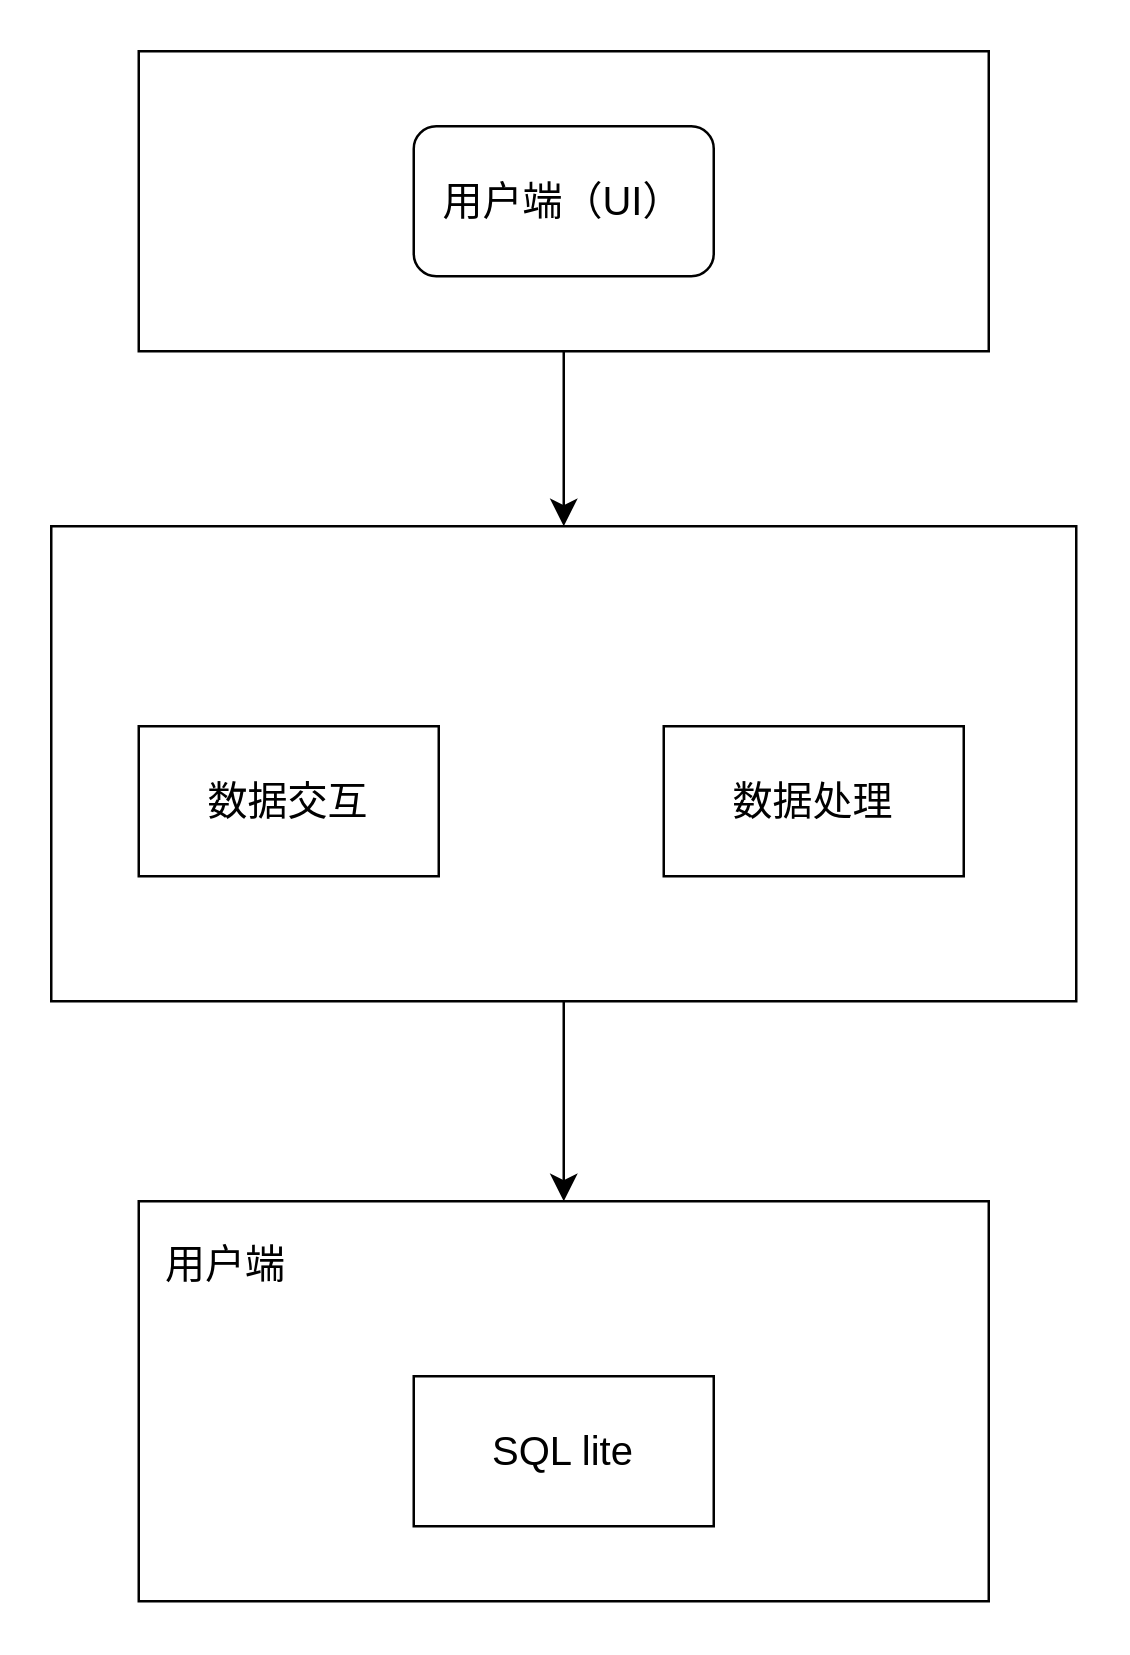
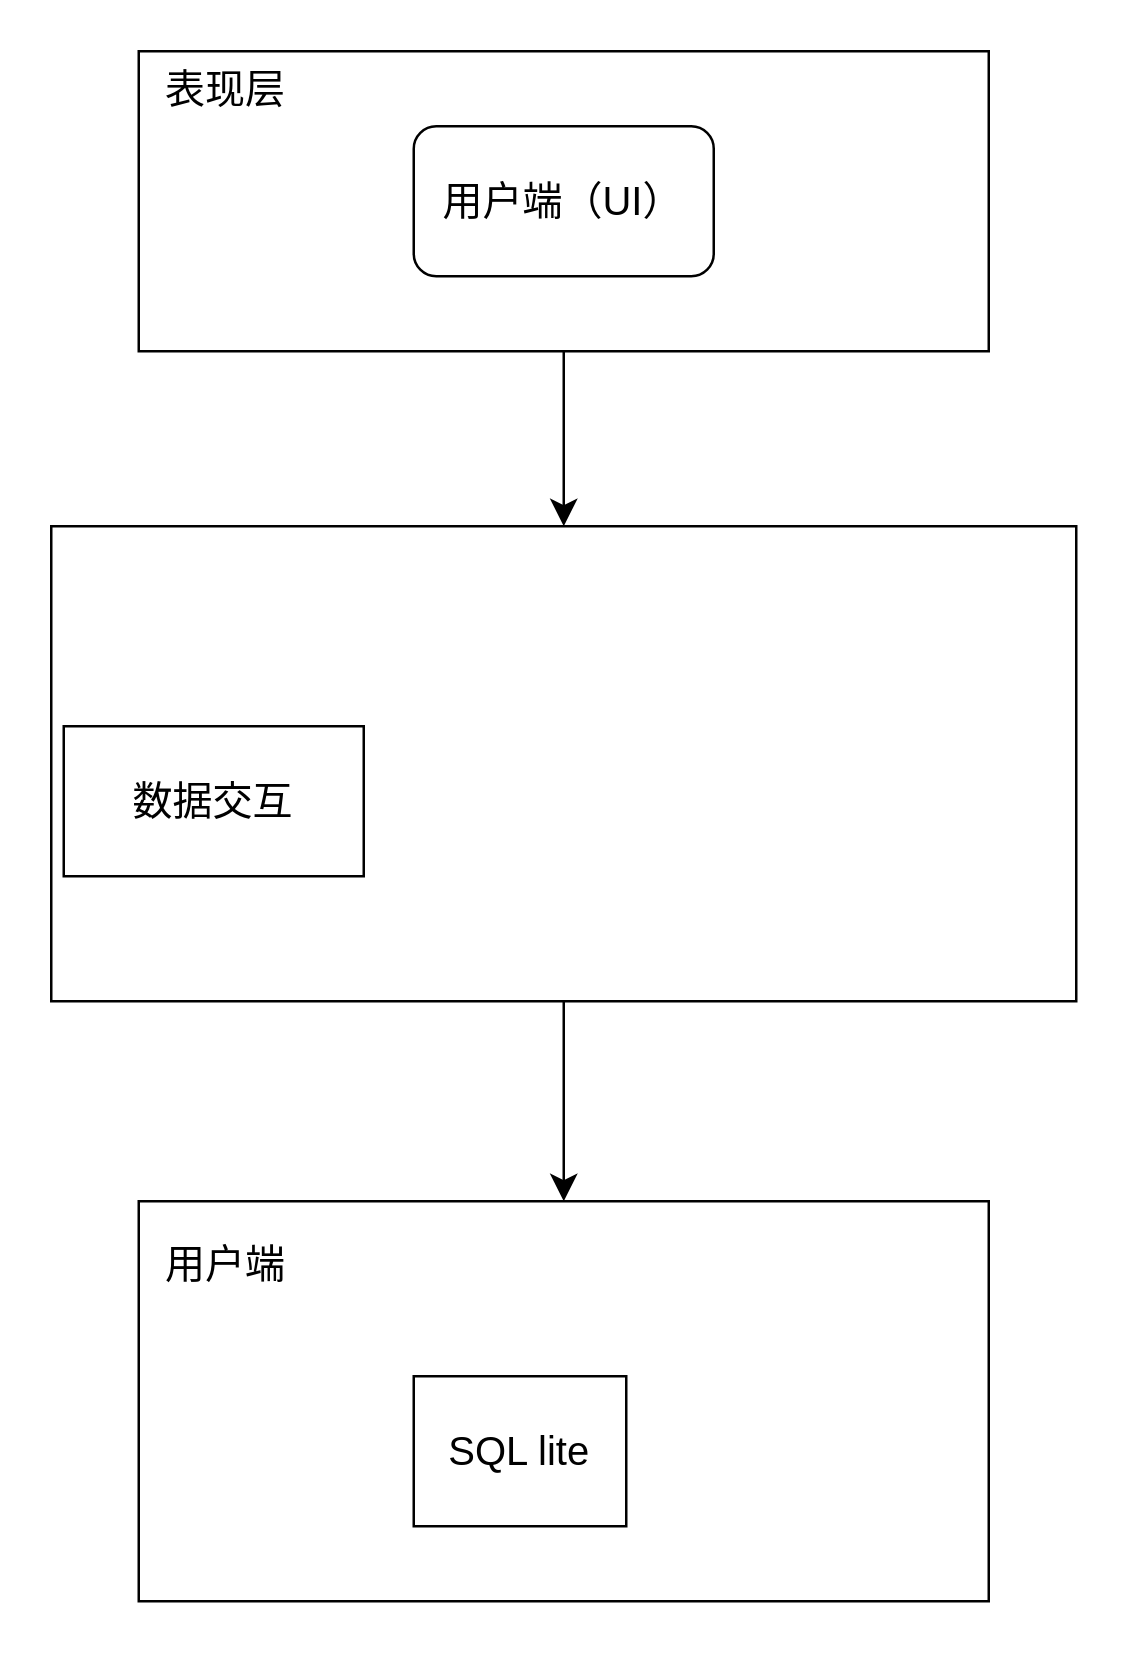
+ <mxCell id="7" value="表现层" style="text;html=1;strokeColor=none;fillColor=none;align=center;verticalAlign=middle;whiteSpace=wrap;rounded=0;fontSize=16;" vertex="1" parent="1"><mxGeometry x="60" y="20" width="60" height="30" as="geometry" /></mxCell>
- <mxCell id="8" value="数据交互" style="rounded=0;whiteSpace=wrap;html=1;fontSize=16;" vertex="1" parent="1"><mxGeometry x="55" y="290" width="120" height="60" as="geometry" /></mxCell>
+ <mxCell id="8" value="数据交互" style="rounded=0;whiteSpace=wrap;html=1;fontSize=16;" vertex="1" parent="1"><mxGeometry x="25" y="290" width="120" height="60" as="geometry" /></mxCell>
- <mxCell id="9" value="数据处理" style="rounded=0;whiteSpace=wrap;html=1;fontSize=16;" vertex="1" parent="1"><mxGeometry x="265" y="290" width="120" height="60" as="geometry" /></mxCell>
- <mxCell id="12" value="SQL lite" style="rounded=0;whiteSpace=wrap;html=1;fontSize=16;" vertex="1" parent="1"><mxGeometry x="165" y="550" width="120" height="60" as="geometry" /></mxCell>
+ <mxCell id="12" value="SQL lite" style="rounded=0;whiteSpace=wrap;html=1;fontSize=16;" vertex="1" parent="1"><mxGeometry x="165" y="550" width="85" height="60" as="geometry" /></mxCell>
